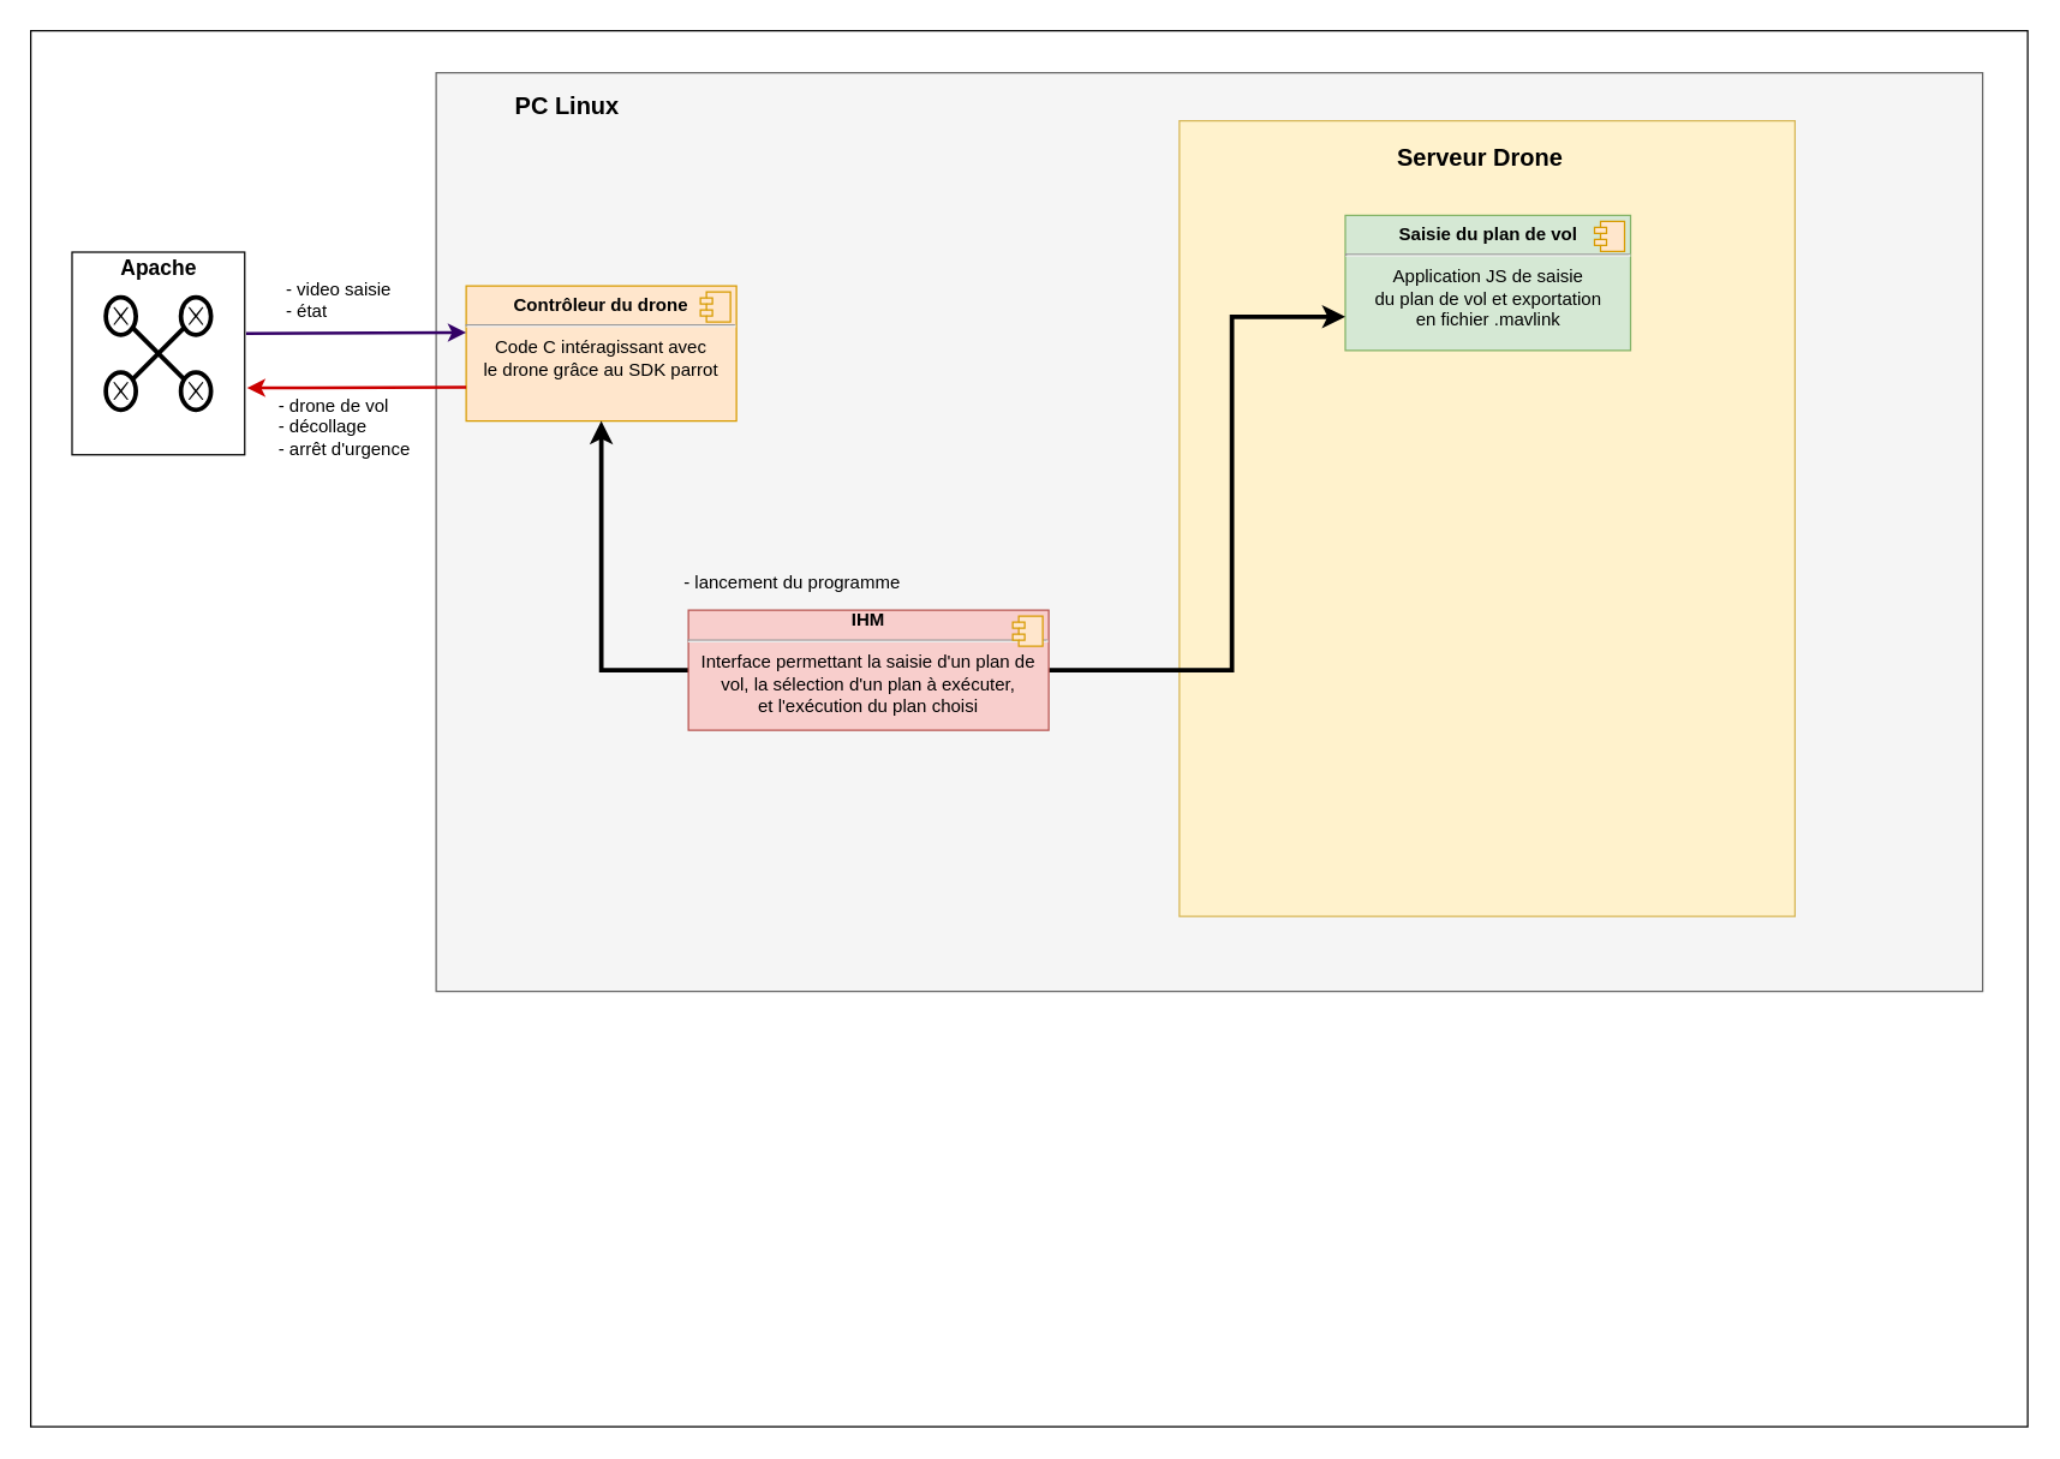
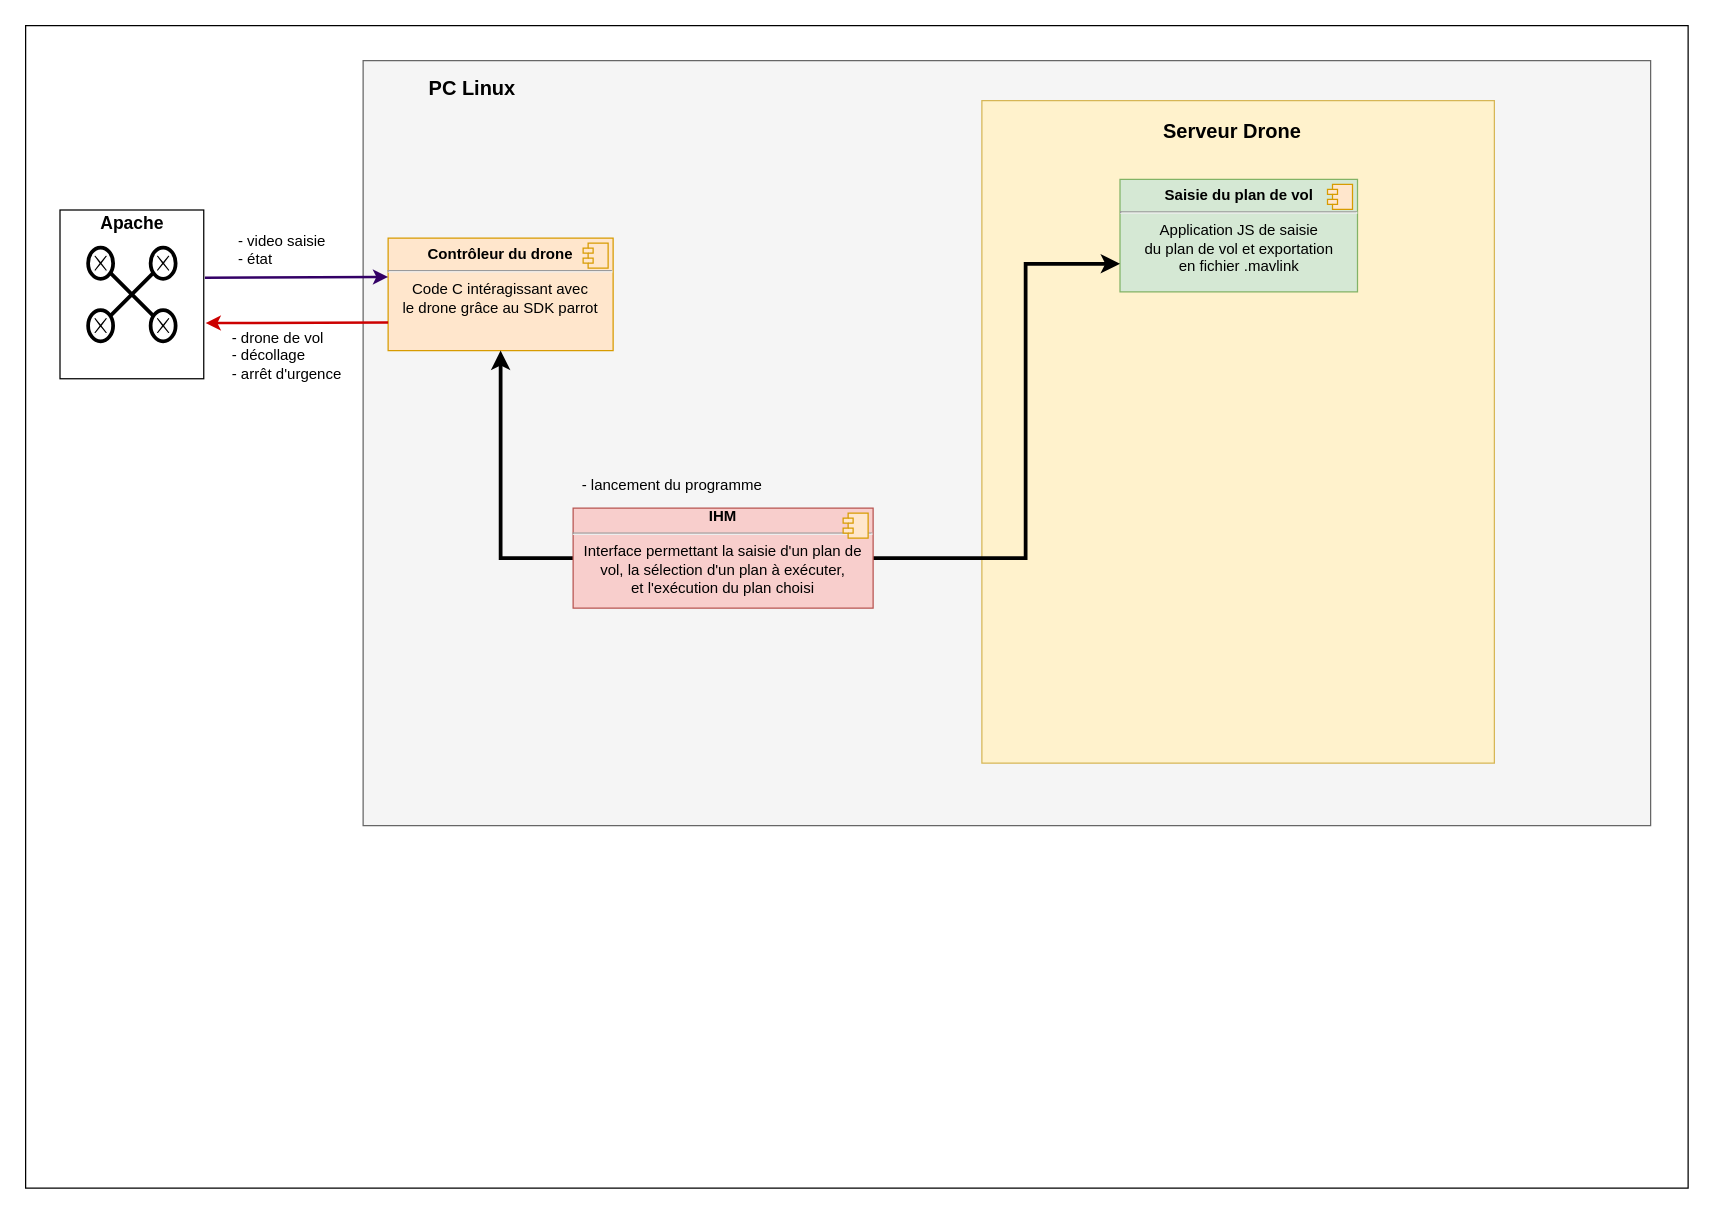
- <mxCell id="26" value="&amp;nbsp;- lancement du programme" style="text;html=1;resizable=0;points=[];autosize=1;align=left;verticalAlign=top;spacingTop=-4;" vertex="1" parent="1"><mxGeometry x="450" y="378" width="170" height="20" as="geometry" /></mxCell>
+ <mxCell id="26" value="&amp;nbsp;- lancement du programme" style="text;html=1;resizable=0;points=[];autosize=1;align=left;verticalAlign=top;spacingTop=-4;" vertex="1" parent="1"><mxGeometry x="460" y="378" width="170" height="20" as="geometry" /></mxCell>
